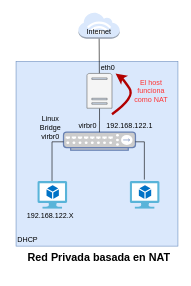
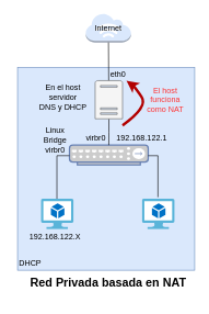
- <mxCell id="7" value="Internet" style="text;html=1;resizable=0;autosize=1;align=center;verticalAlign=middle;points=[];fillColor=none;strokeColor=none;rounded=0;" parent="1" vertex="1"><mxGeometry x="134.25" y="42" width="60" height="20" as="geometry" /></mxCell>
+ <mxCell id="7" value="Internet" style="text;html=1;resizable=0;autosize=1;align=center;verticalAlign=middle;points=[];fillColor=none;strokeColor=none;rounded=0;" parent="1" vertex="1"><mxGeometry x="134.25" y="32" width="60" height="20" as="geometry" /></mxCell>
+ <mxCell id="20" value="&lt;div&gt;En el host&lt;/div&gt;&lt;div&gt;servidor &lt;br&gt;&lt;/div&gt;&lt;div&gt;DNS y DHCP&lt;br&gt;&lt;/div&gt;" style="text;html=1;resizable=0;autosize=1;align=center;verticalAlign=middle;points=[];fillColor=none;strokeColor=none;rounded=0;" parent="1" vertex="1"><mxGeometry x="50.12" y="122" width="90" height="50" as="geometry" /></mxCell>
